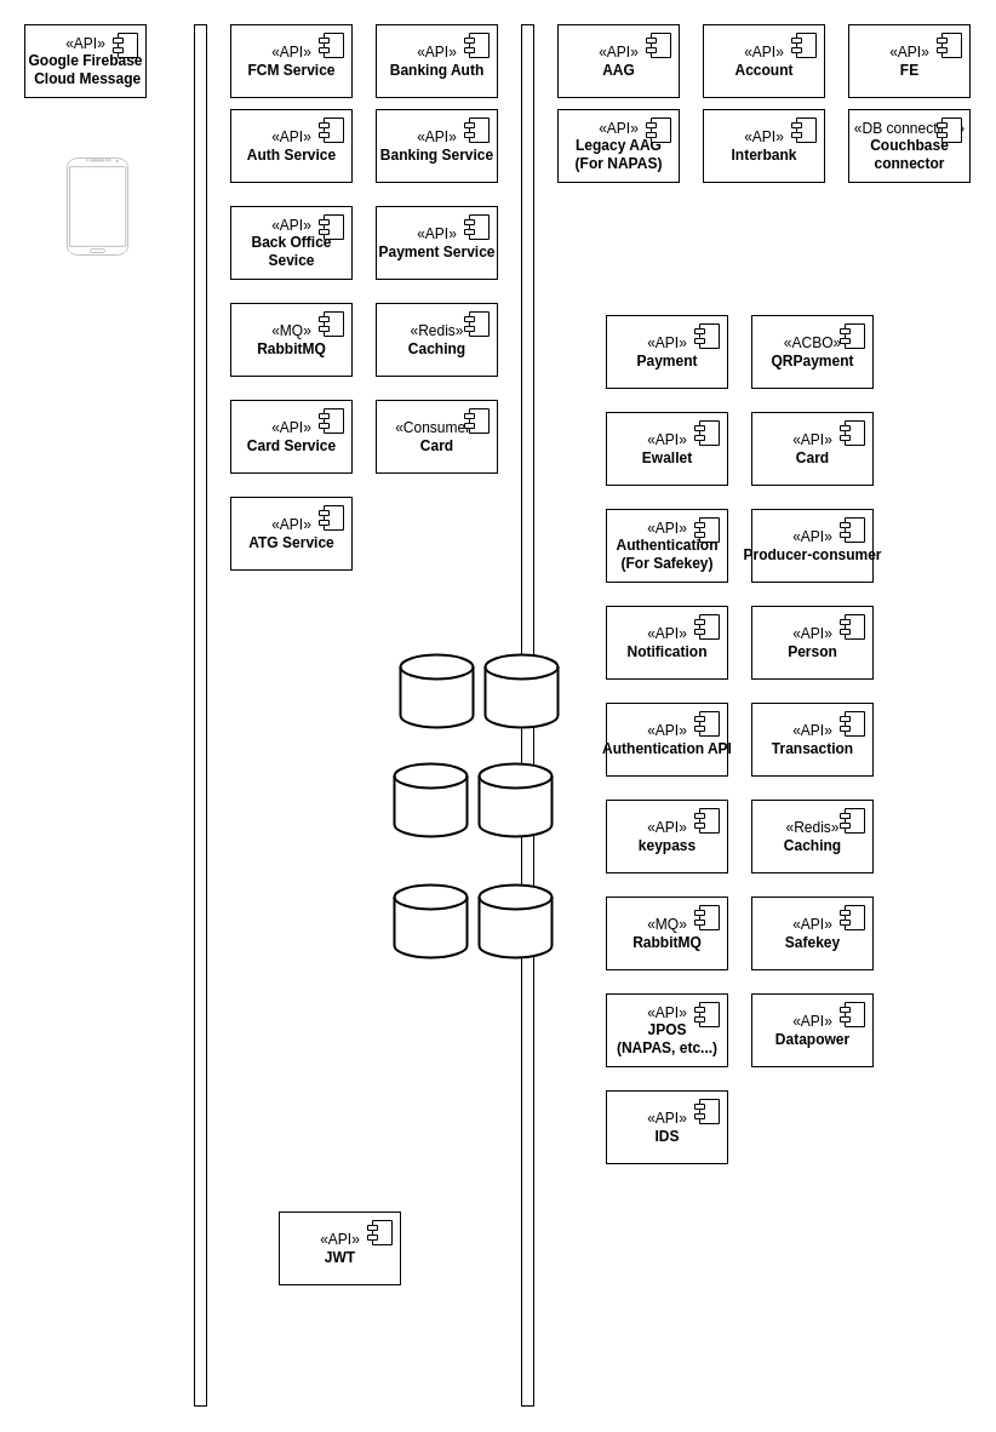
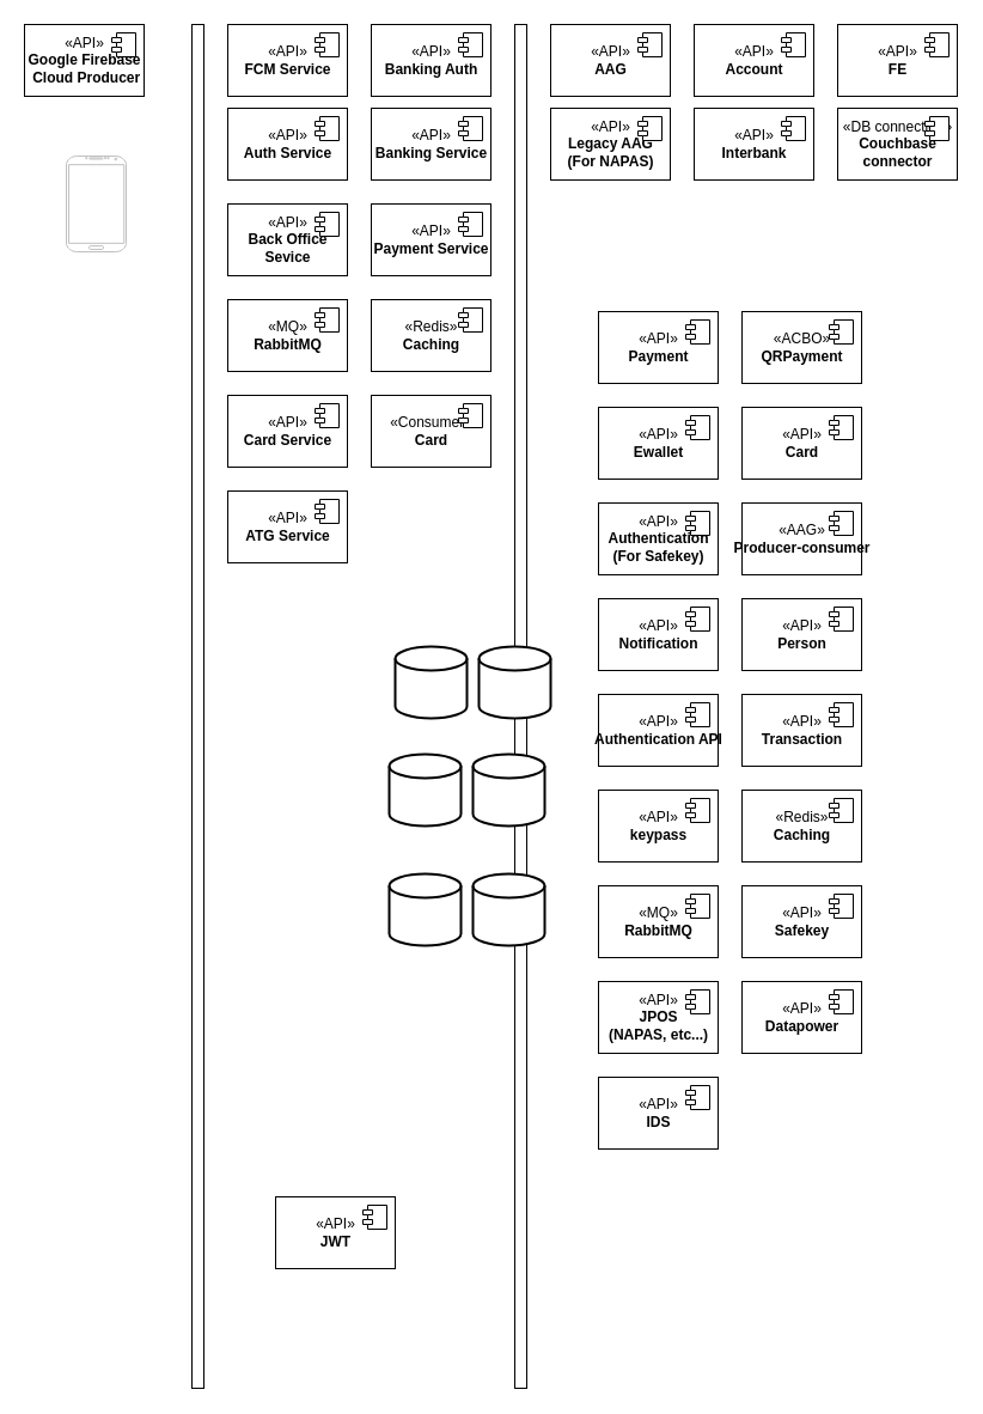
- <mxCell id="3" value="«API»&lt;br&gt;&lt;b&gt;Google Firebase&lt;br&gt;&amp;nbsp;Cloud Message&lt;/b&gt;" style="html=1;dropTarget=0;" vertex="1" parent="1"><mxGeometry y="20" width="100" height="60" as="geometry" x="20" /></mxCell>
+ <mxCell id="3" value="«API»&lt;br&gt;&lt;b&gt;Google Firebase&lt;br&gt;&amp;nbsp;Cloud Producer&lt;/b&gt;" style="html=1;dropTarget=0;" vertex="1" parent="1"><mxGeometry y="20" width="100" height="60" as="geometry" x="20" /></mxCell>
- <mxCell id="30" value="«API»&lt;br&gt;&lt;b&gt;Producer-consumer&lt;/b&gt;" style="html=1;dropTarget=0;" vertex="1" parent="1"><mxGeometry x="620" y="420" width="100" height="60" as="geometry" /></mxCell>
+ <mxCell id="30" value="«AAG»&lt;br&gt;&lt;b&gt;Producer-consumer&lt;/b&gt;" style="html=1;dropTarget=0;" vertex="1" parent="1"><mxGeometry x="620" y="420" width="100" height="60" as="geometry" /></mxCell>
